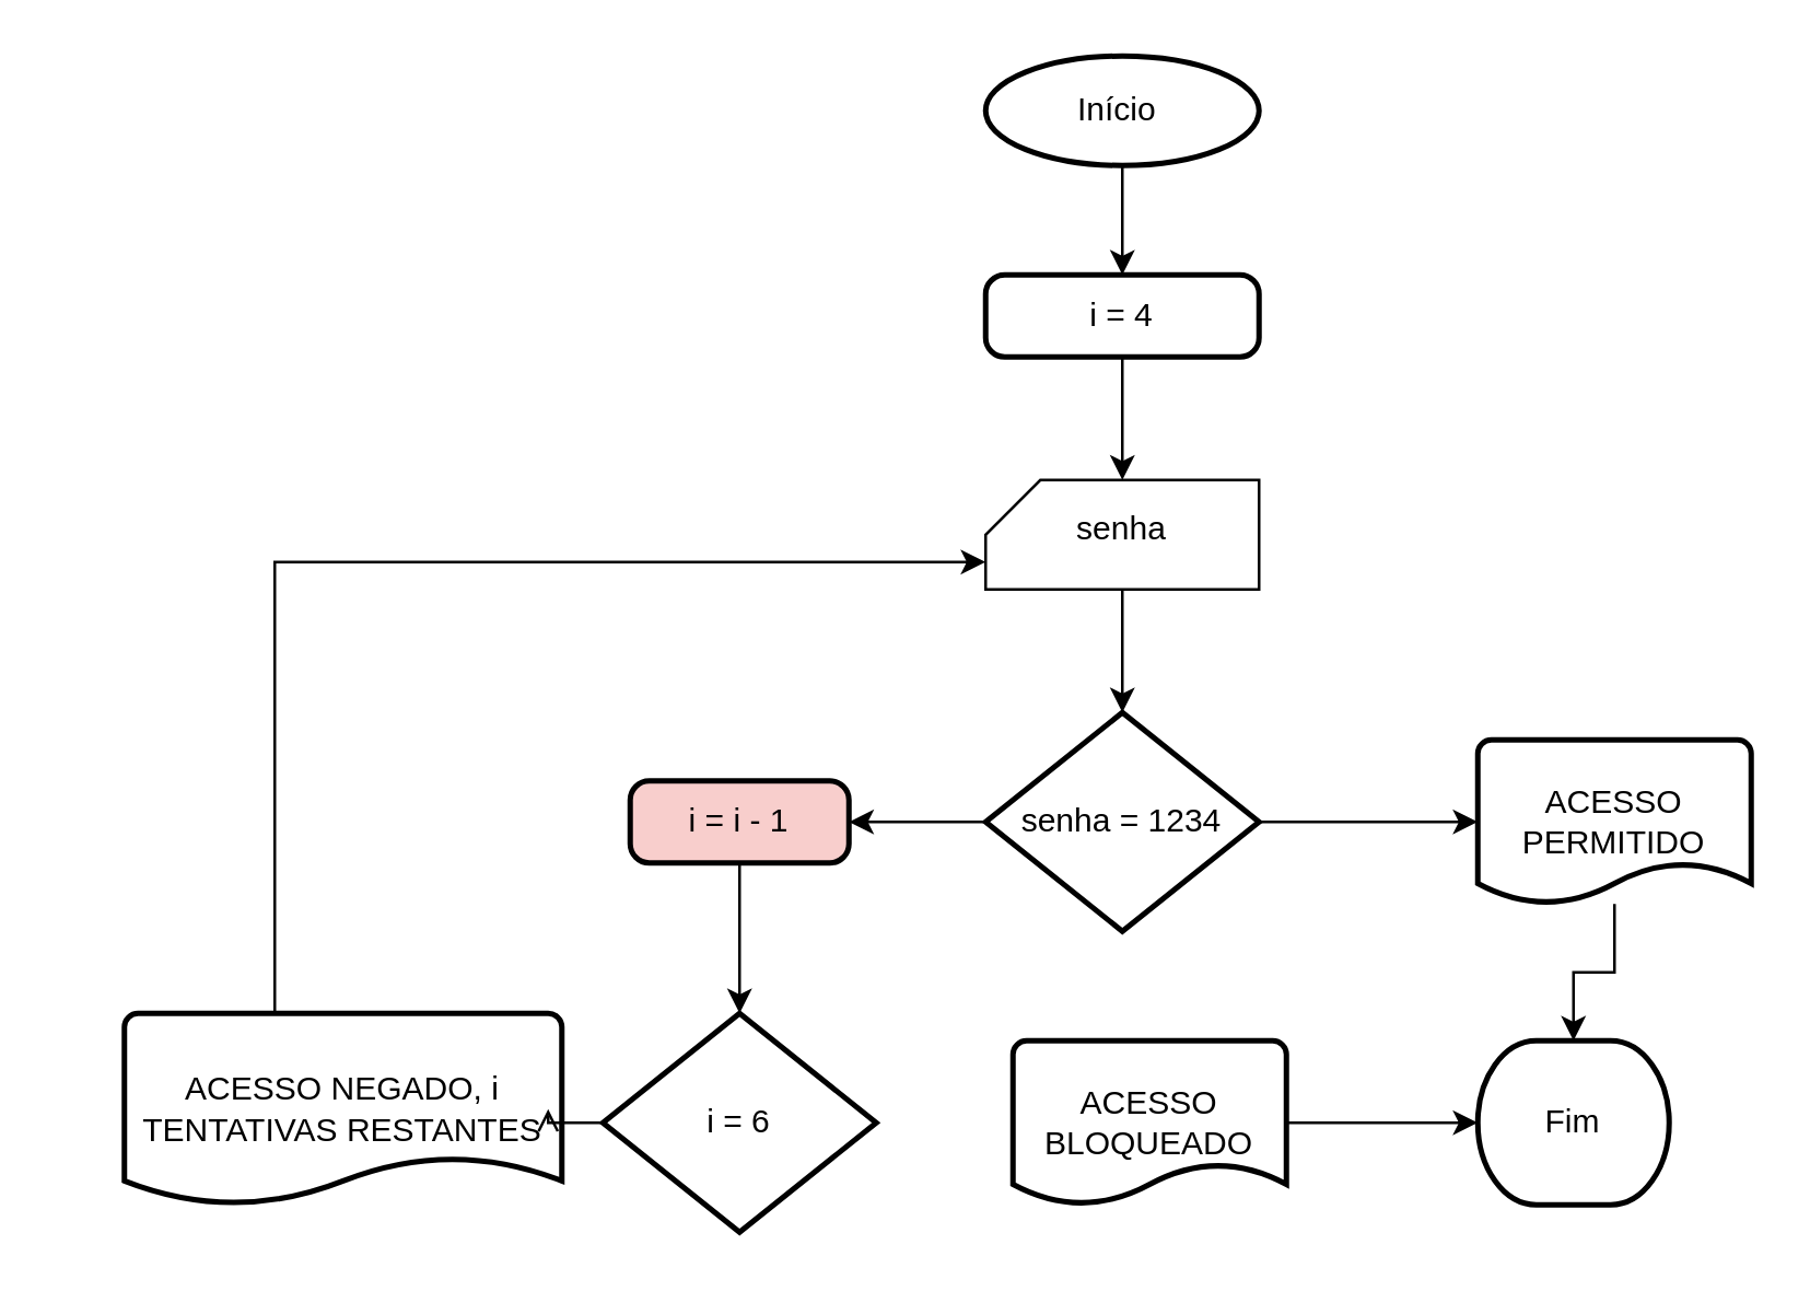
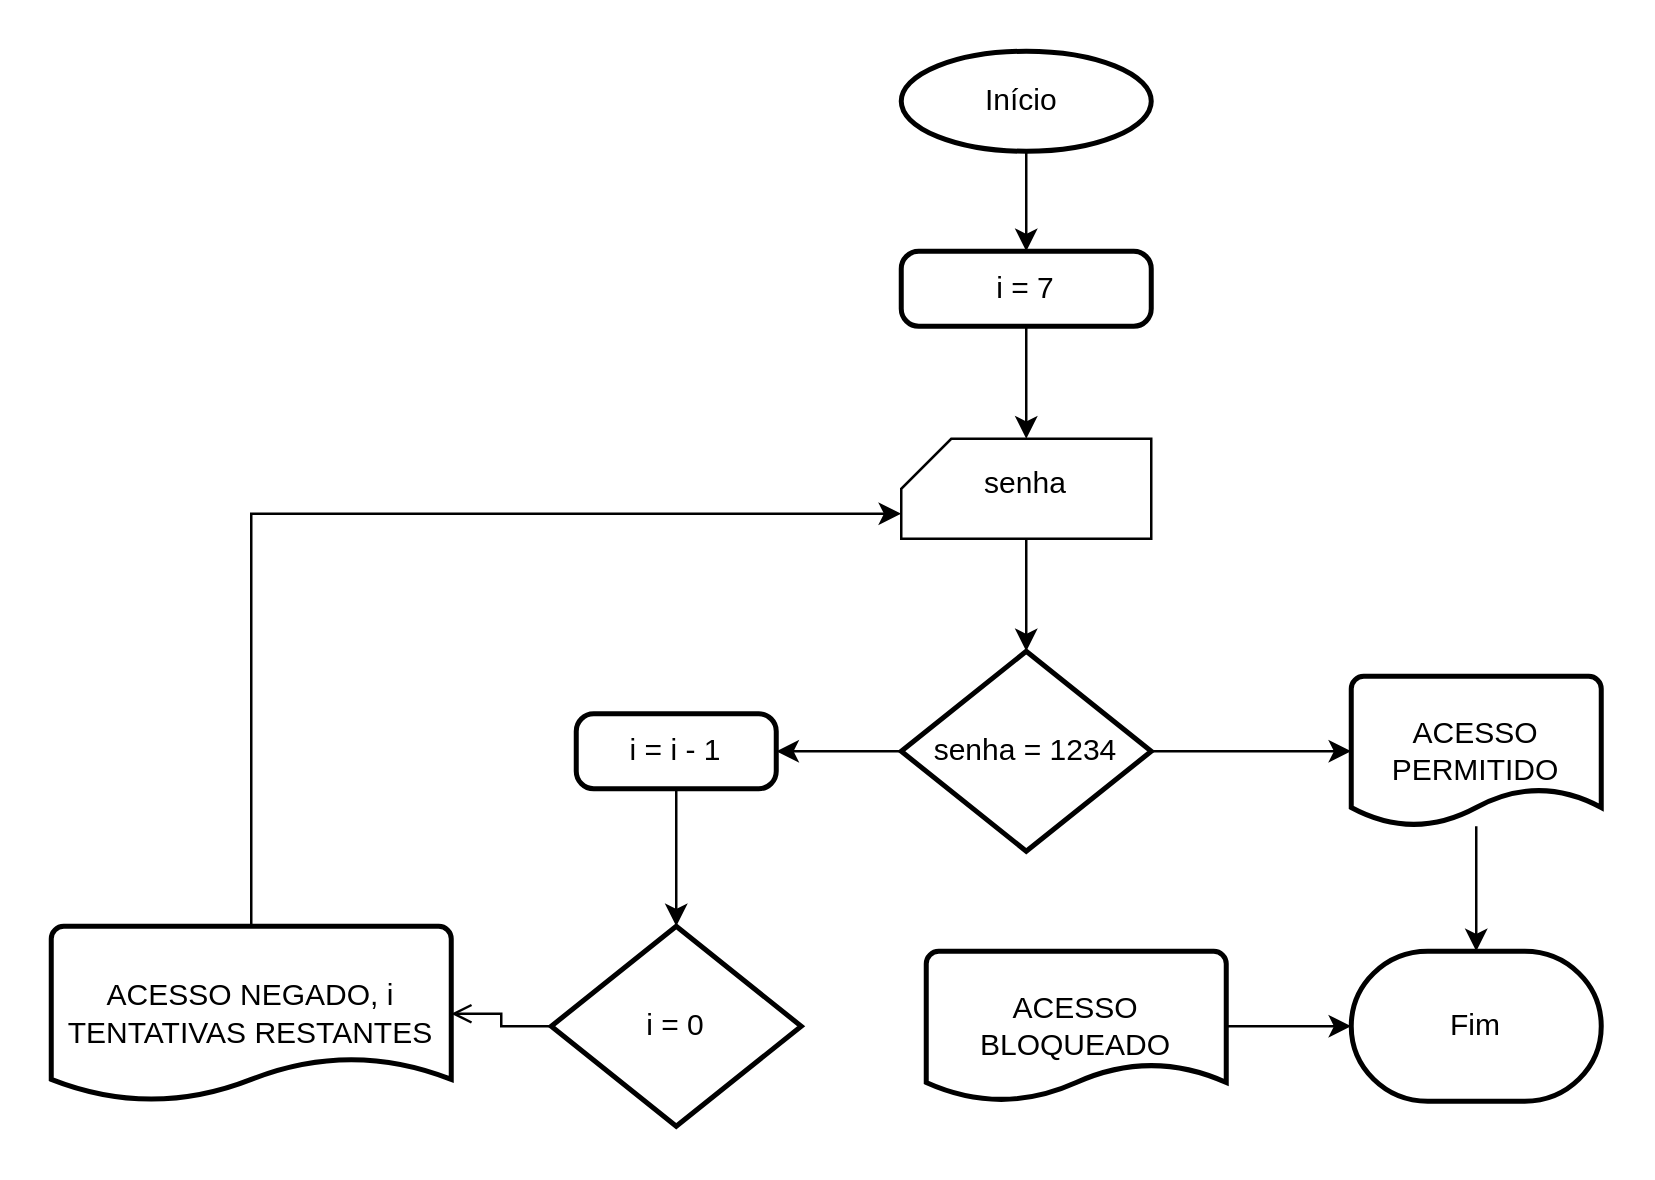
- <mxCell id="5" value="i = 4" style="rounded=1;whiteSpace=wrap;html=1;absoluteArcSize=1;arcSize=14;strokeWidth=2;" vertex="1" parent="1"><mxGeometry x="360" y="100" width="100" height="30" as="geometry" /></mxCell>
+ <mxCell id="5" value="i = 7" style="rounded=1;whiteSpace=wrap;html=1;absoluteArcSize=1;arcSize=14;strokeWidth=2;" vertex="1" parent="1"><mxGeometry x="360" y="100" width="100" height="30" as="geometry" /></mxCell>
- <mxCell id="16" value="i = i - 1" style="rounded=1;whiteSpace=wrap;html=1;absoluteArcSize=1;arcSize=14;strokeWidth=2;fillColor=#f8cecc;" vertex="1" parent="1"><mxGeometry x="230" y="285" width="80" height="30" as="geometry" /></mxCell>
+ <mxCell id="16" value="i = i - 1" style="rounded=1;whiteSpace=wrap;html=1;absoluteArcSize=1;arcSize=14;strokeWidth=2;" vertex="1" parent="1"><mxGeometry x="230" y="285" width="80" height="30" as="geometry" /></mxCell>
- <mxCell id="14" value="ACESSO NEGADO, i&lt;div&gt;TENTATIVAS RESTANTES&lt;/div&gt;" style="strokeWidth=2;html=1;shape=mxgraph.flowchart.document2;whiteSpace=wrap;size=0.25;" vertex="1" parent="1"><mxGeometry x="45" y="370" width="160" height="70" as="geometry" /></mxCell>
+ <mxCell id="14" value="ACESSO NEGADO, i&lt;div&gt;TENTATIVAS RESTANTES&lt;/div&gt;" style="strokeWidth=2;html=1;shape=mxgraph.flowchart.document2;whiteSpace=wrap;size=0.25;" vertex="1" parent="1"><mxGeometry y="370" width="160" height="70" as="geometry" x="20" /></mxCell>
- <mxCell id="18" value="i = 6" style="strokeWidth=2;html=1;shape=mxgraph.flowchart.decision;whiteSpace=wrap;" vertex="1" parent="1"><mxGeometry x="220" y="370" width="100" height="80" as="geometry" /></mxCell>
+ <mxCell id="18" value="i = 0" style="strokeWidth=2;html=1;shape=mxgraph.flowchart.decision;whiteSpace=wrap;" vertex="1" parent="1"><mxGeometry x="220" y="370" width="100" height="80" as="geometry" /></mxCell>
- <mxCell id="20" value="ACESSO BLOQUEADO" style="strokeWidth=2;html=1;shape=mxgraph.flowchart.document2;whiteSpace=wrap;size=0.25;" vertex="1" parent="1"><mxGeometry x="370" y="380" width="100" height="60" as="geometry" /></mxCell>
+ <mxCell id="20" value="ACESSO BLOQUEADO" style="strokeWidth=2;html=1;shape=mxgraph.flowchart.document2;whiteSpace=wrap;size=0.25;" vertex="1" parent="1"><mxGeometry x="370" y="380" width="120" height="60" as="geometry" /></mxCell>
- <mxCell id="22" value="Fim" style="strokeWidth=2;html=1;shape=mxgraph.flowchart.terminator;whiteSpace=wrap;" vertex="1" parent="1"><mxGeometry x="540" y="380" width="70" height="60" as="geometry" /></mxCell>
+ <mxCell id="22" value="Fim" style="strokeWidth=2;html=1;shape=mxgraph.flowchart.terminator;whiteSpace=wrap;" vertex="1" parent="1"><mxGeometry x="540" y="380" width="100" height="60" as="geometry" /></mxCell>
